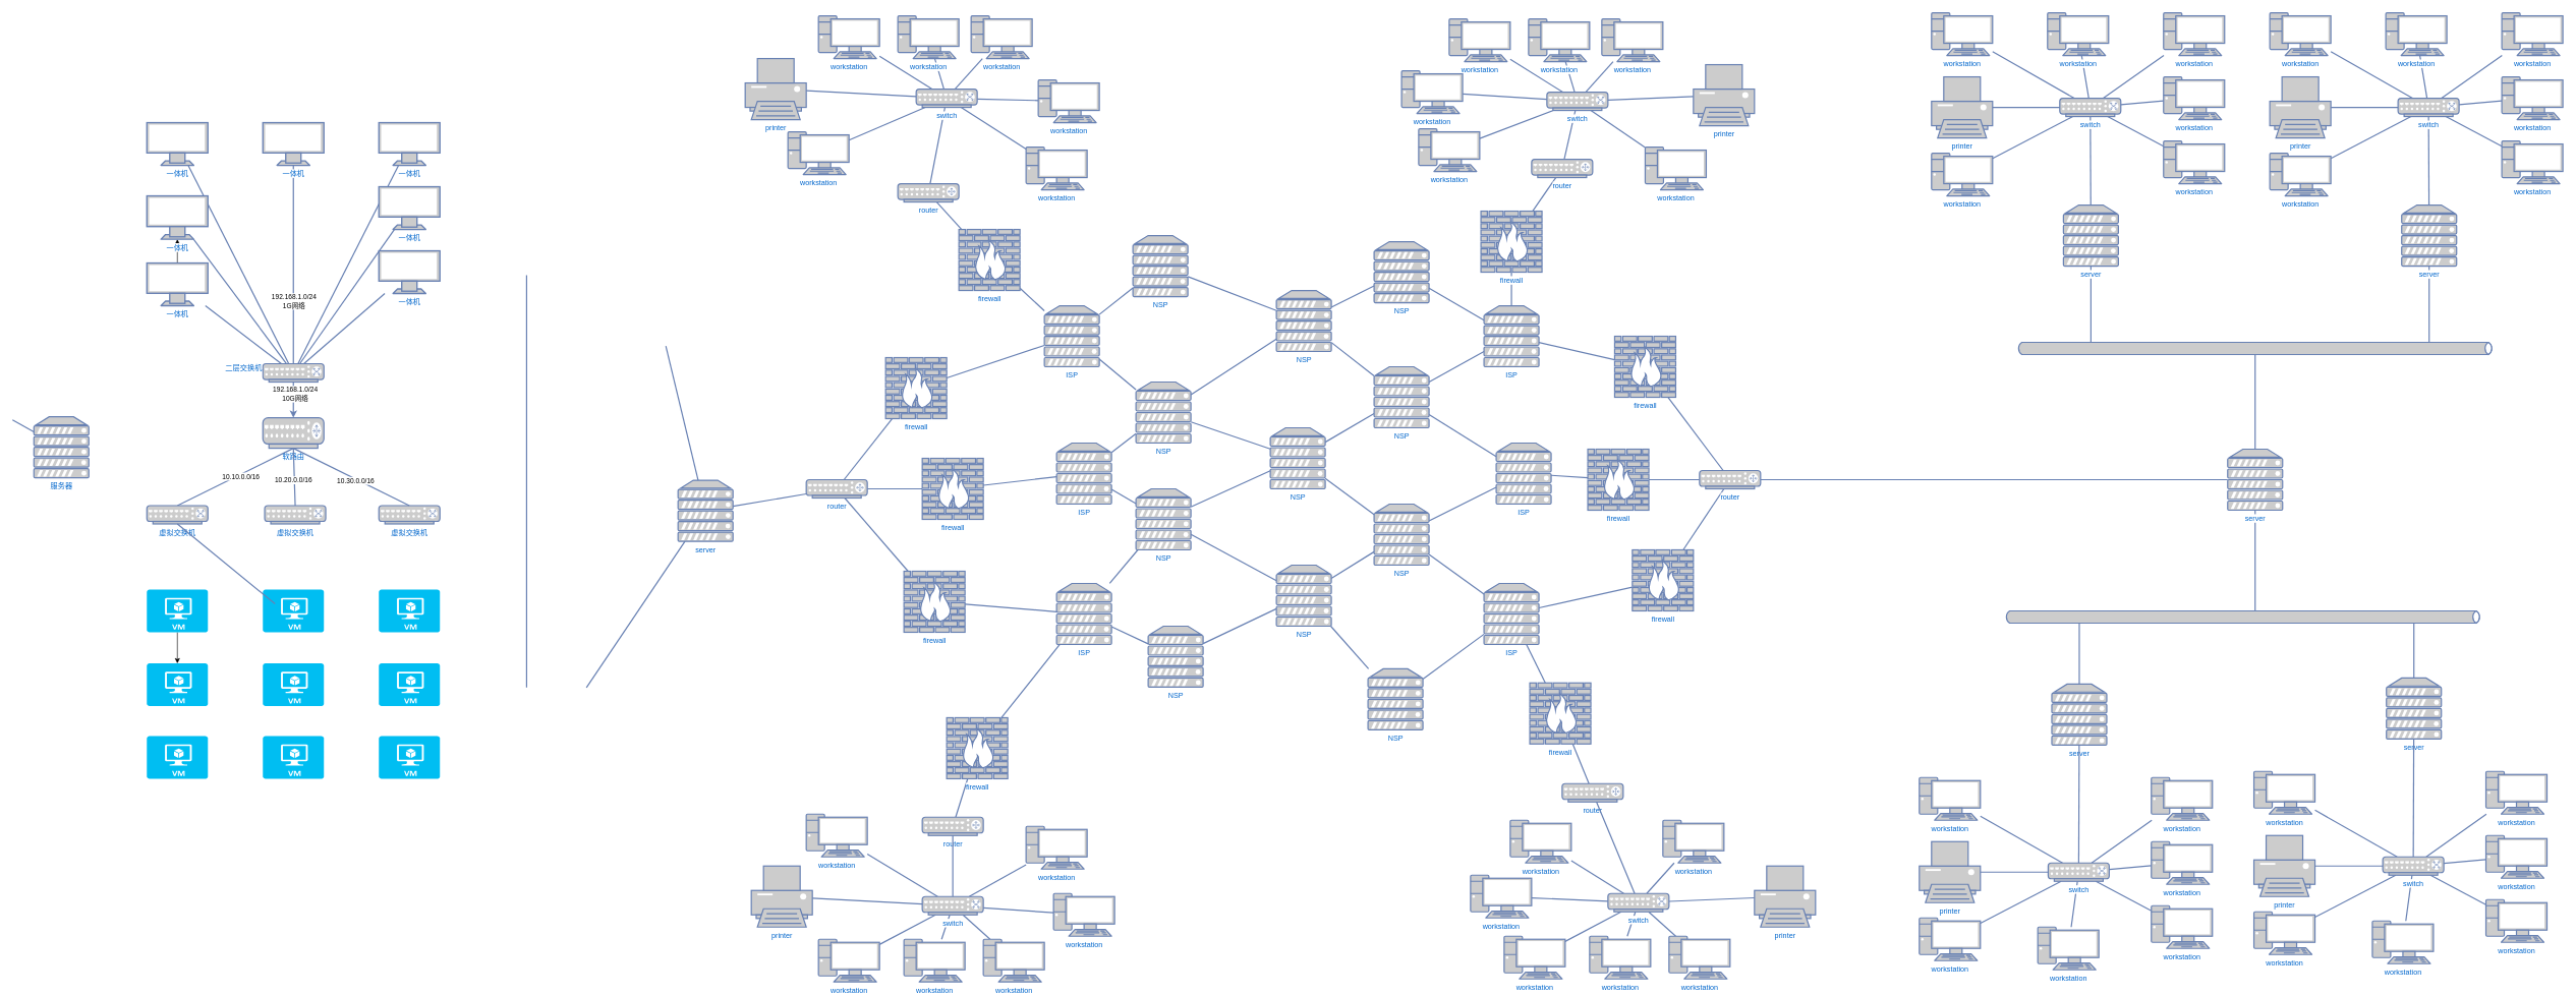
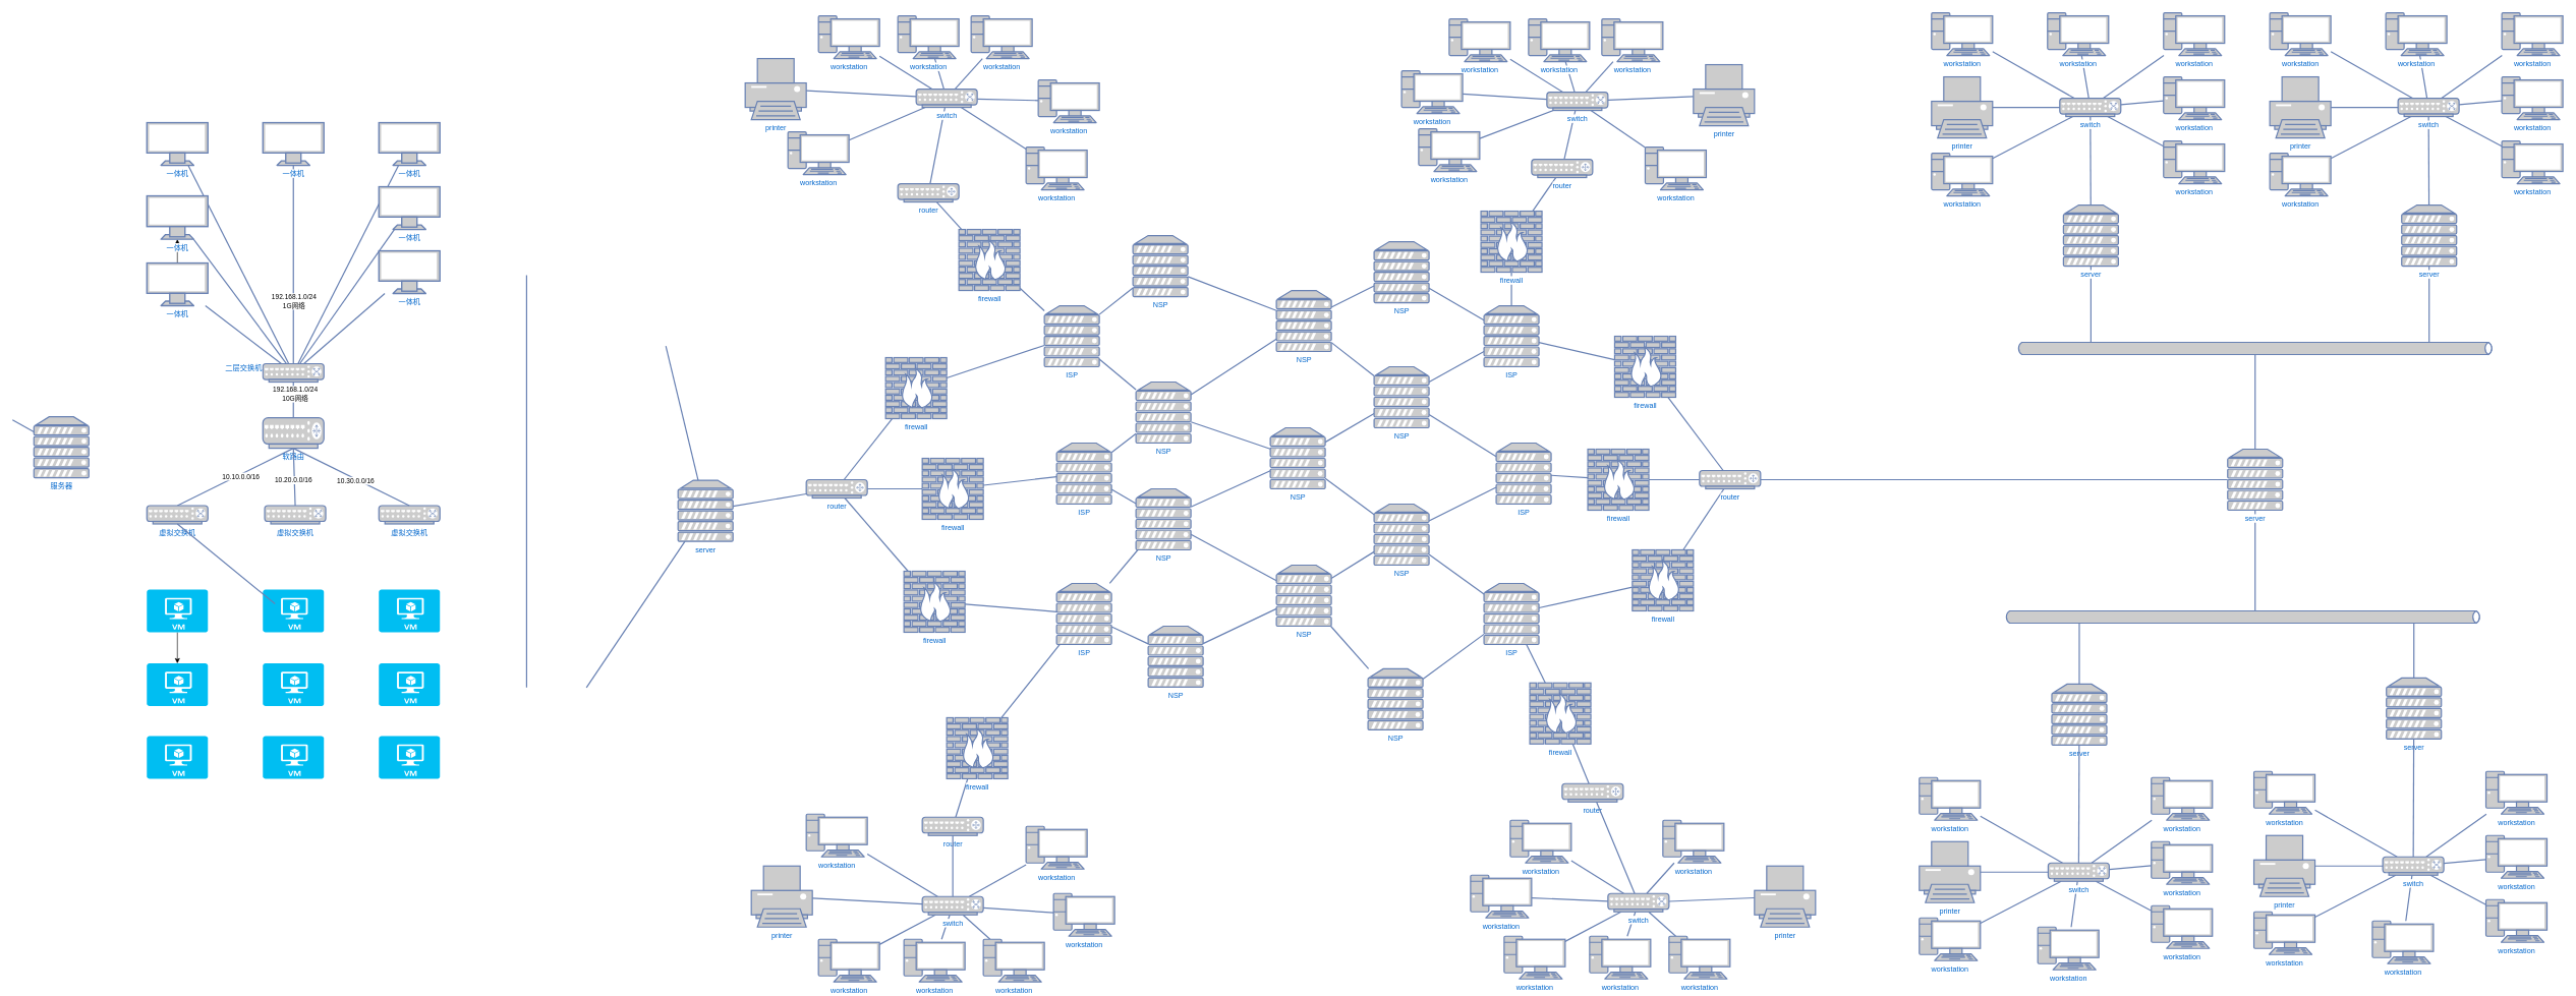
- <mxCell id="248" style="edgeStyle=none;html=1;labelBackgroundColor=none;endArrow=classic;strokeWidth=2;fontFamily=Verdana;fontSize=28;fontColor=#0066CC;rounded=0;strokeColor=#6881B3;exitX=0.5;exitY=1;exitDx=0;exitDy=0;exitPerimeter=0;entryX=0.5;entryY=0;entryDx=0;entryDy=0;entryPerimeter=0;" parent="1" source="109" target="250" edge="1"><mxGeometry relative="1" as="geometry"><mxPoint x="538" y="410" as="sourcePoint" /><mxPoint x="663" y="551" as="targetPoint" /></mxGeometry></mxCell>
+ <mxCell id="248" style="edgeStyle=none;html=1;labelBackgroundColor=none;endArrow=none;strokeWidth=2;fontFamily=Verdana;fontSize=28;fontColor=#0066CC;rounded=0;strokeColor=#6881B3;exitX=0.5;exitY=1;exitDx=0;exitDy=0;exitPerimeter=0;entryX=0.5;entryY=0;entryDx=0;entryDy=0;entryPerimeter=0;" parent="1" source="109" target="250" edge="1"><mxGeometry relative="1" as="geometry"><mxPoint x="538" y="410" as="sourcePoint" /><mxPoint x="663" y="551" as="targetPoint" /></mxGeometry></mxCell>
